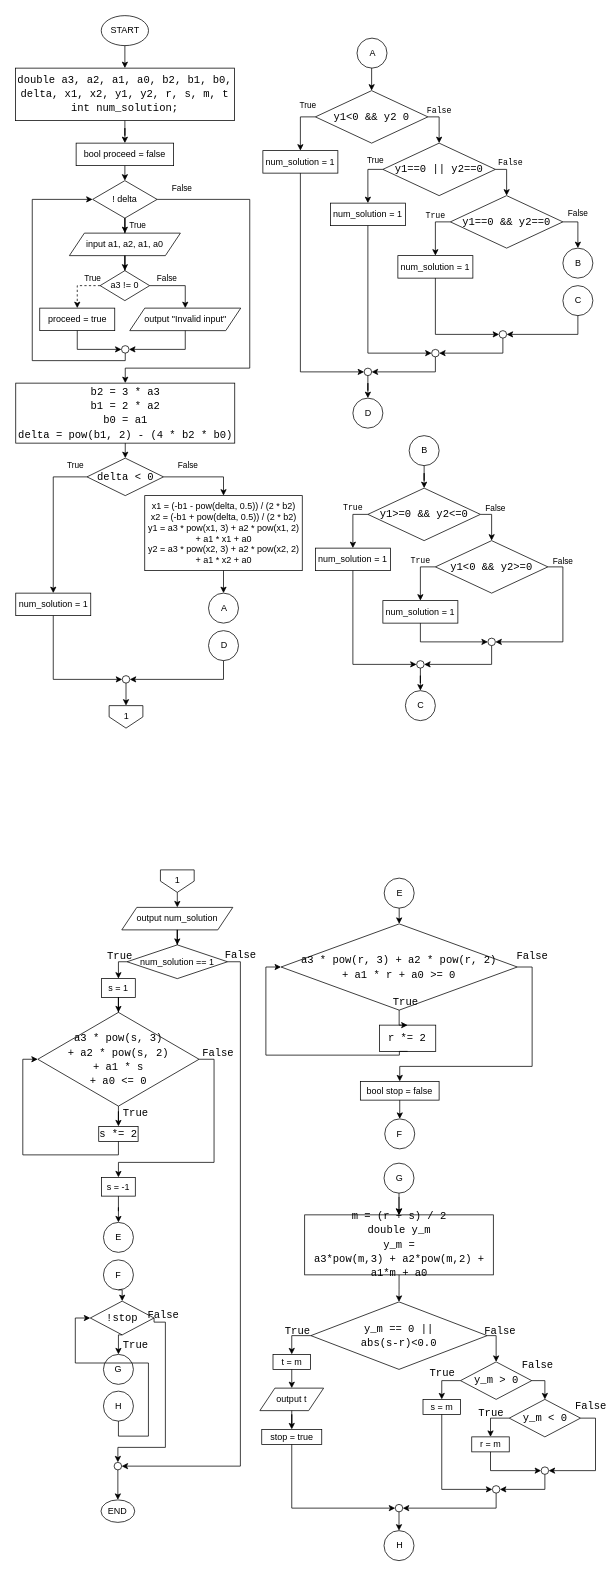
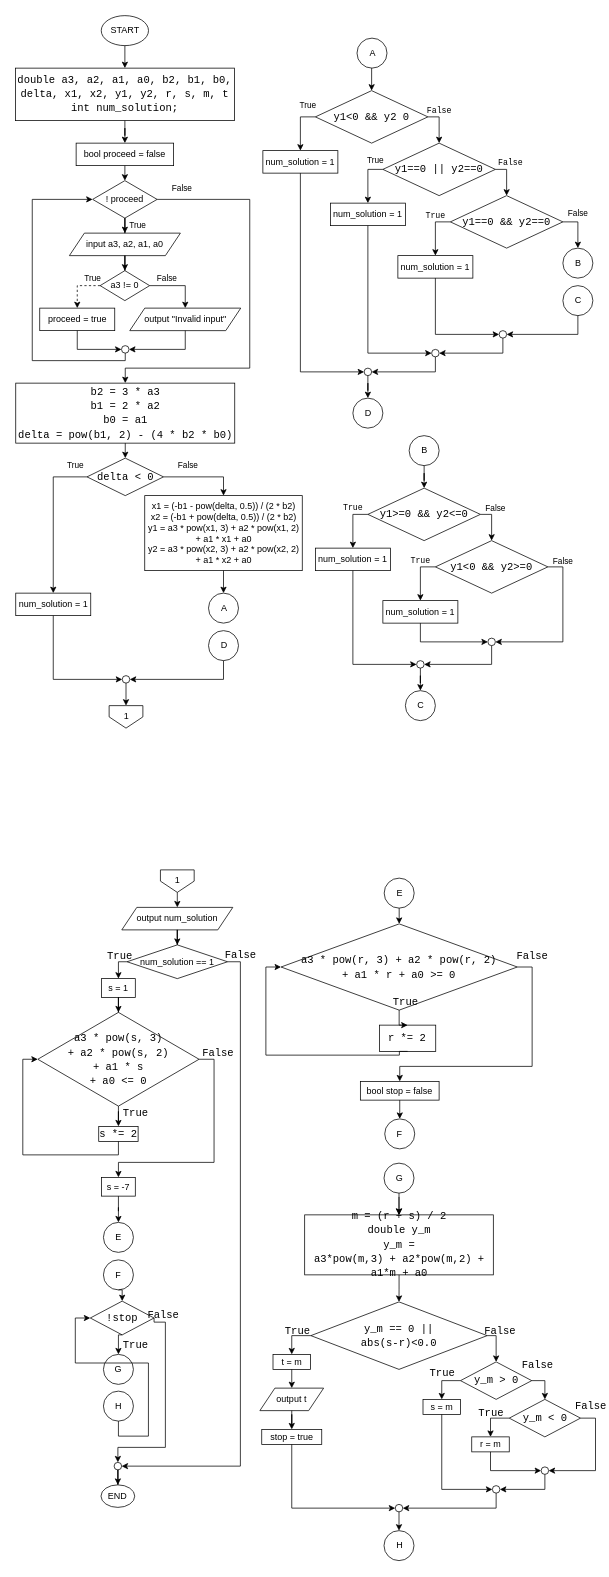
- <mxCell id="10" value="! delta" style="rhombus;whiteSpace=wrap;html=1;fillColor=none;labelBackgroundColor=none;" parent="1" vertex="1"><mxGeometry x="123" y="240" width="86" height="50" as="geometry" /></mxCell>
+ <mxCell id="10" value="! proceed" style="rhombus;whiteSpace=wrap;html=1;fillColor=none;labelBackgroundColor=none;" parent="1" vertex="1"><mxGeometry x="123" y="240" width="86" height="50" as="geometry" /></mxCell>
- <mxCell id="12" value="input a1, a2, a1, a0" style="shape=parallelogram;perimeter=parallelogramPerimeter;whiteSpace=wrap;html=1;fixedSize=1;labelBackgroundColor=none;fontColor=default;fillColor=none;" parent="1" vertex="1"><mxGeometry x="92" y="310" width="148" height="30" as="geometry" /></mxCell>
+ <mxCell id="12" value="input a3, a2, a1, a0" style="shape=parallelogram;perimeter=parallelogramPerimeter;whiteSpace=wrap;html=1;fixedSize=1;labelBackgroundColor=none;fontColor=default;fillColor=none;" parent="1" vertex="1"><mxGeometry x="92" y="310" width="148" height="30" as="geometry" /></mxCell>
- <mxCell id="67" value="s = -1" style="rounded=0;whiteSpace=wrap;html=1;labelBackgroundColor=none;fontColor=default;fillColor=none;" parent="1" vertex="1"><mxGeometry x="134.9" y="1569" width="45" height="25" as="geometry" /></mxCell>
+ <mxCell id="67" value="s = -7" style="rounded=0;whiteSpace=wrap;html=1;labelBackgroundColor=none;fontColor=default;fillColor=none;" parent="1" vertex="1"><mxGeometry x="134.9" y="1569" width="45" height="25" as="geometry" /></mxCell>
- <mxCell id="73" value="END" style="ellipse;whiteSpace=wrap;html=1;labelBackgroundColor=none;fontColor=default;fillColor=none;" parent="1" vertex="1"><mxGeometry x="134.15" y="1999" width="45" height="30" as="geometry" /></mxCell>
+ <mxCell id="73" value="END" style="ellipse;whiteSpace=wrap;html=1;labelBackgroundColor=none;fontColor=default;fillColor=none;" parent="1" vertex="1"><mxGeometry x="134.15" y="1979" width="45" height="30" as="geometry" /></mxCell>
